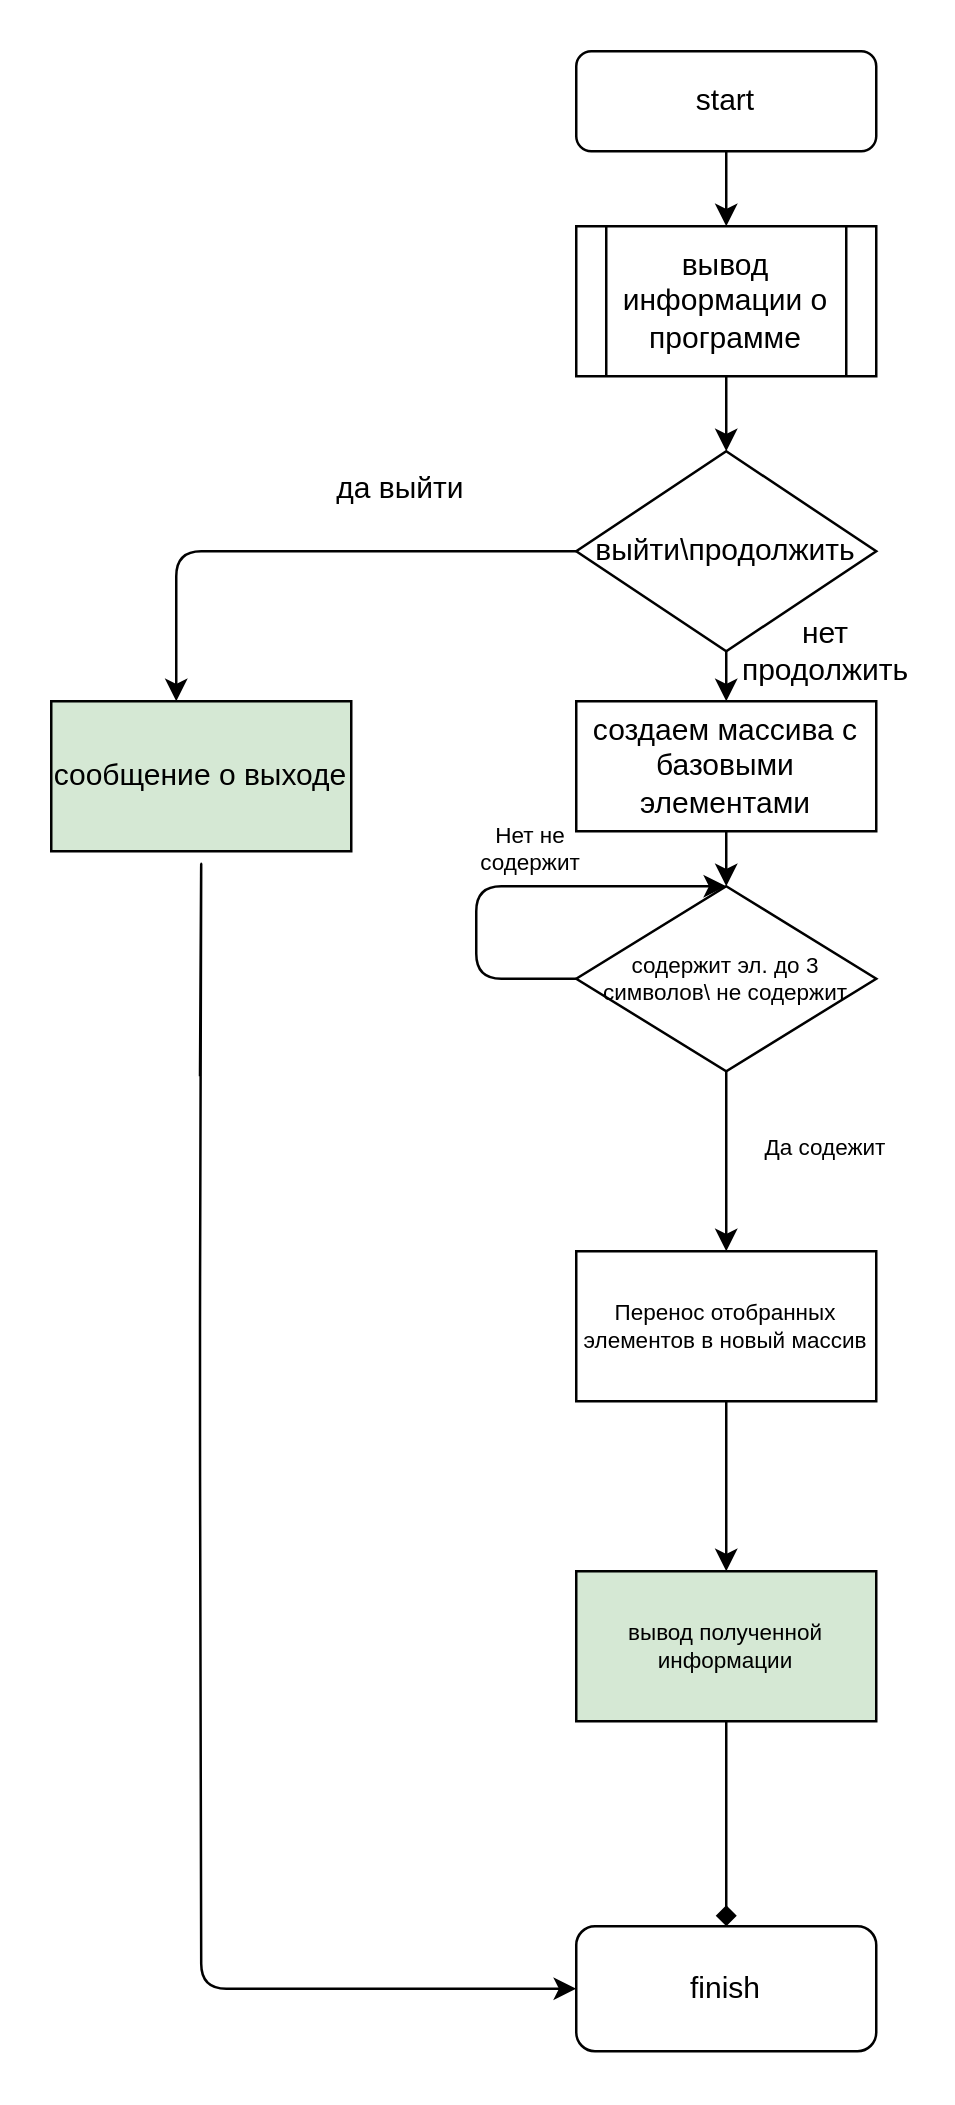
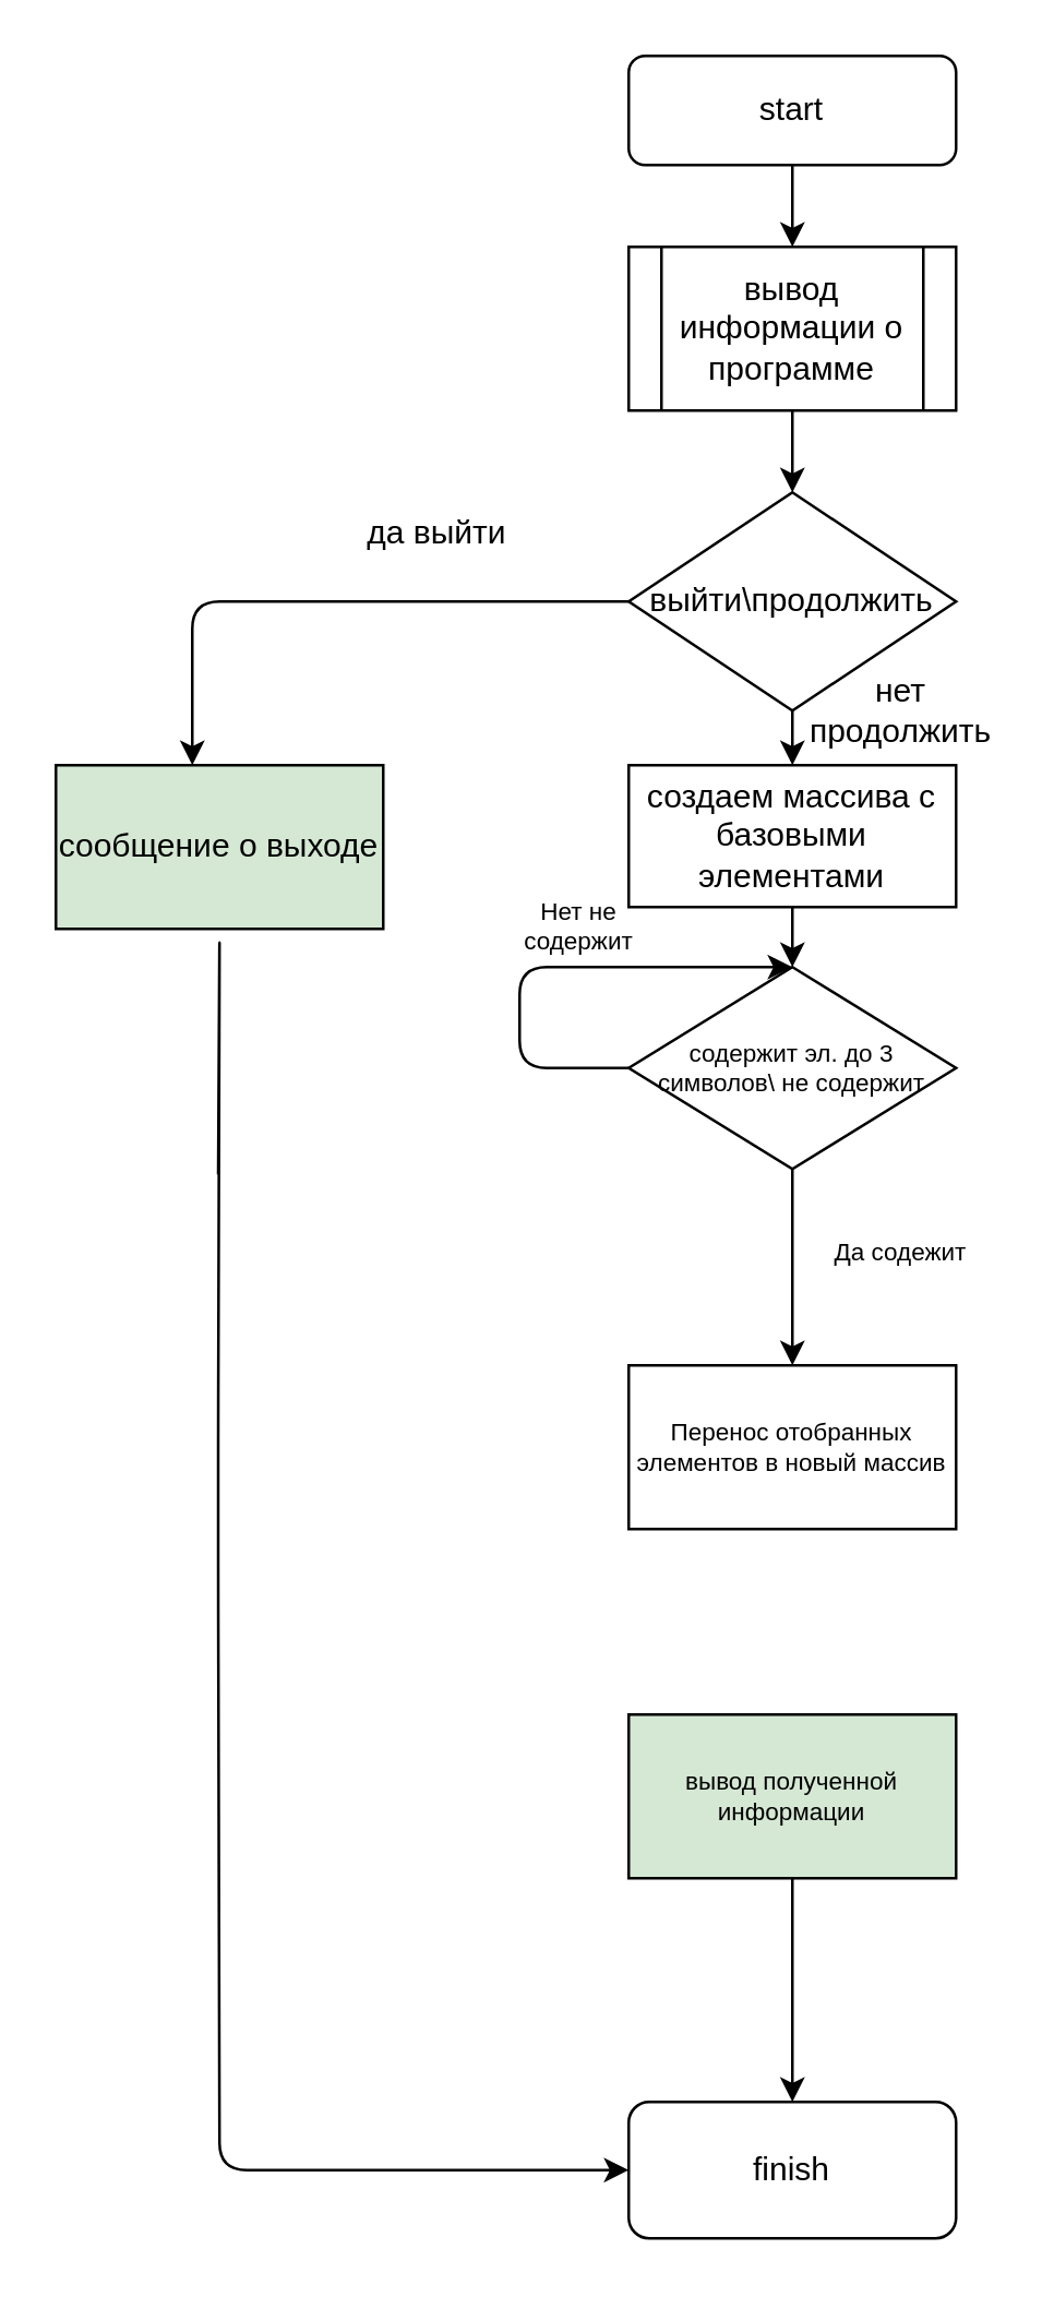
- <mxCell id="21" style="edgeStyle=none;html=1;entryX=0.5;entryY=0;entryDx=0;entryDy=0;fontSize=9;" edge="1" parent="1" source="22" target="24"><mxGeometry relative="1" as="geometry" /></mxCell>
- <mxCell id="23" style="edgeStyle=none;html=1;entryX=0.5;entryY=0;entryDx=0;entryDy=0;fontSize=9;endArrow=diamond;" edge="1" parent="1" source="24" target="12"><mxGeometry relative="1" as="geometry" /></mxCell>
+ <mxCell id="23" style="edgeStyle=none;html=1;entryX=0.5;entryY=0;entryDx=0;entryDy=0;fontSize=9;" edge="1" parent="1" source="24" target="12"><mxGeometry relative="1" as="geometry" /></mxCell>
